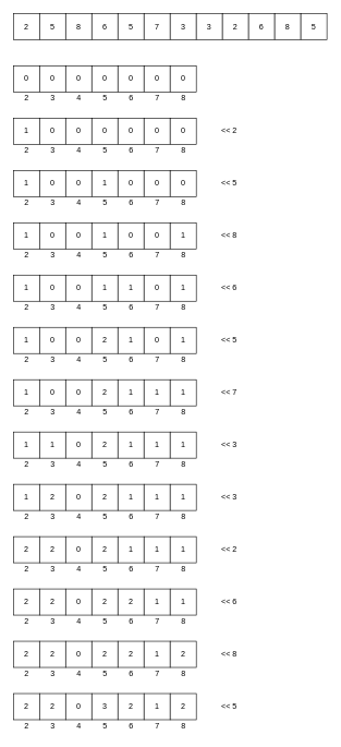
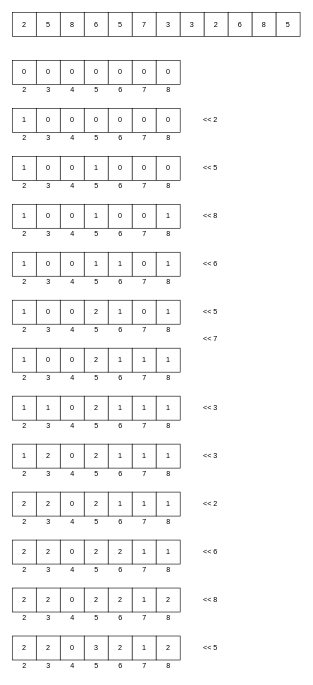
- <mxCell id="117" value="&amp;lt;&amp;lt; 7" style="text;html=1;align=center;verticalAlign=middle;resizable=0;points=[];autosize=1;" parent="1" vertex="1"><mxGeometry x="330" y="590" width="40" height="20" as="geometry" /></mxCell>
+ <mxCell id="117" value="&amp;lt;&amp;lt; 7" style="text;html=1;align=center;verticalAlign=middle;resizable=0;points=[];autosize=1;" parent="1" vertex="1"><mxGeometry x="330" y="555" width="40" height="20" as="geometry" /></mxCell>
